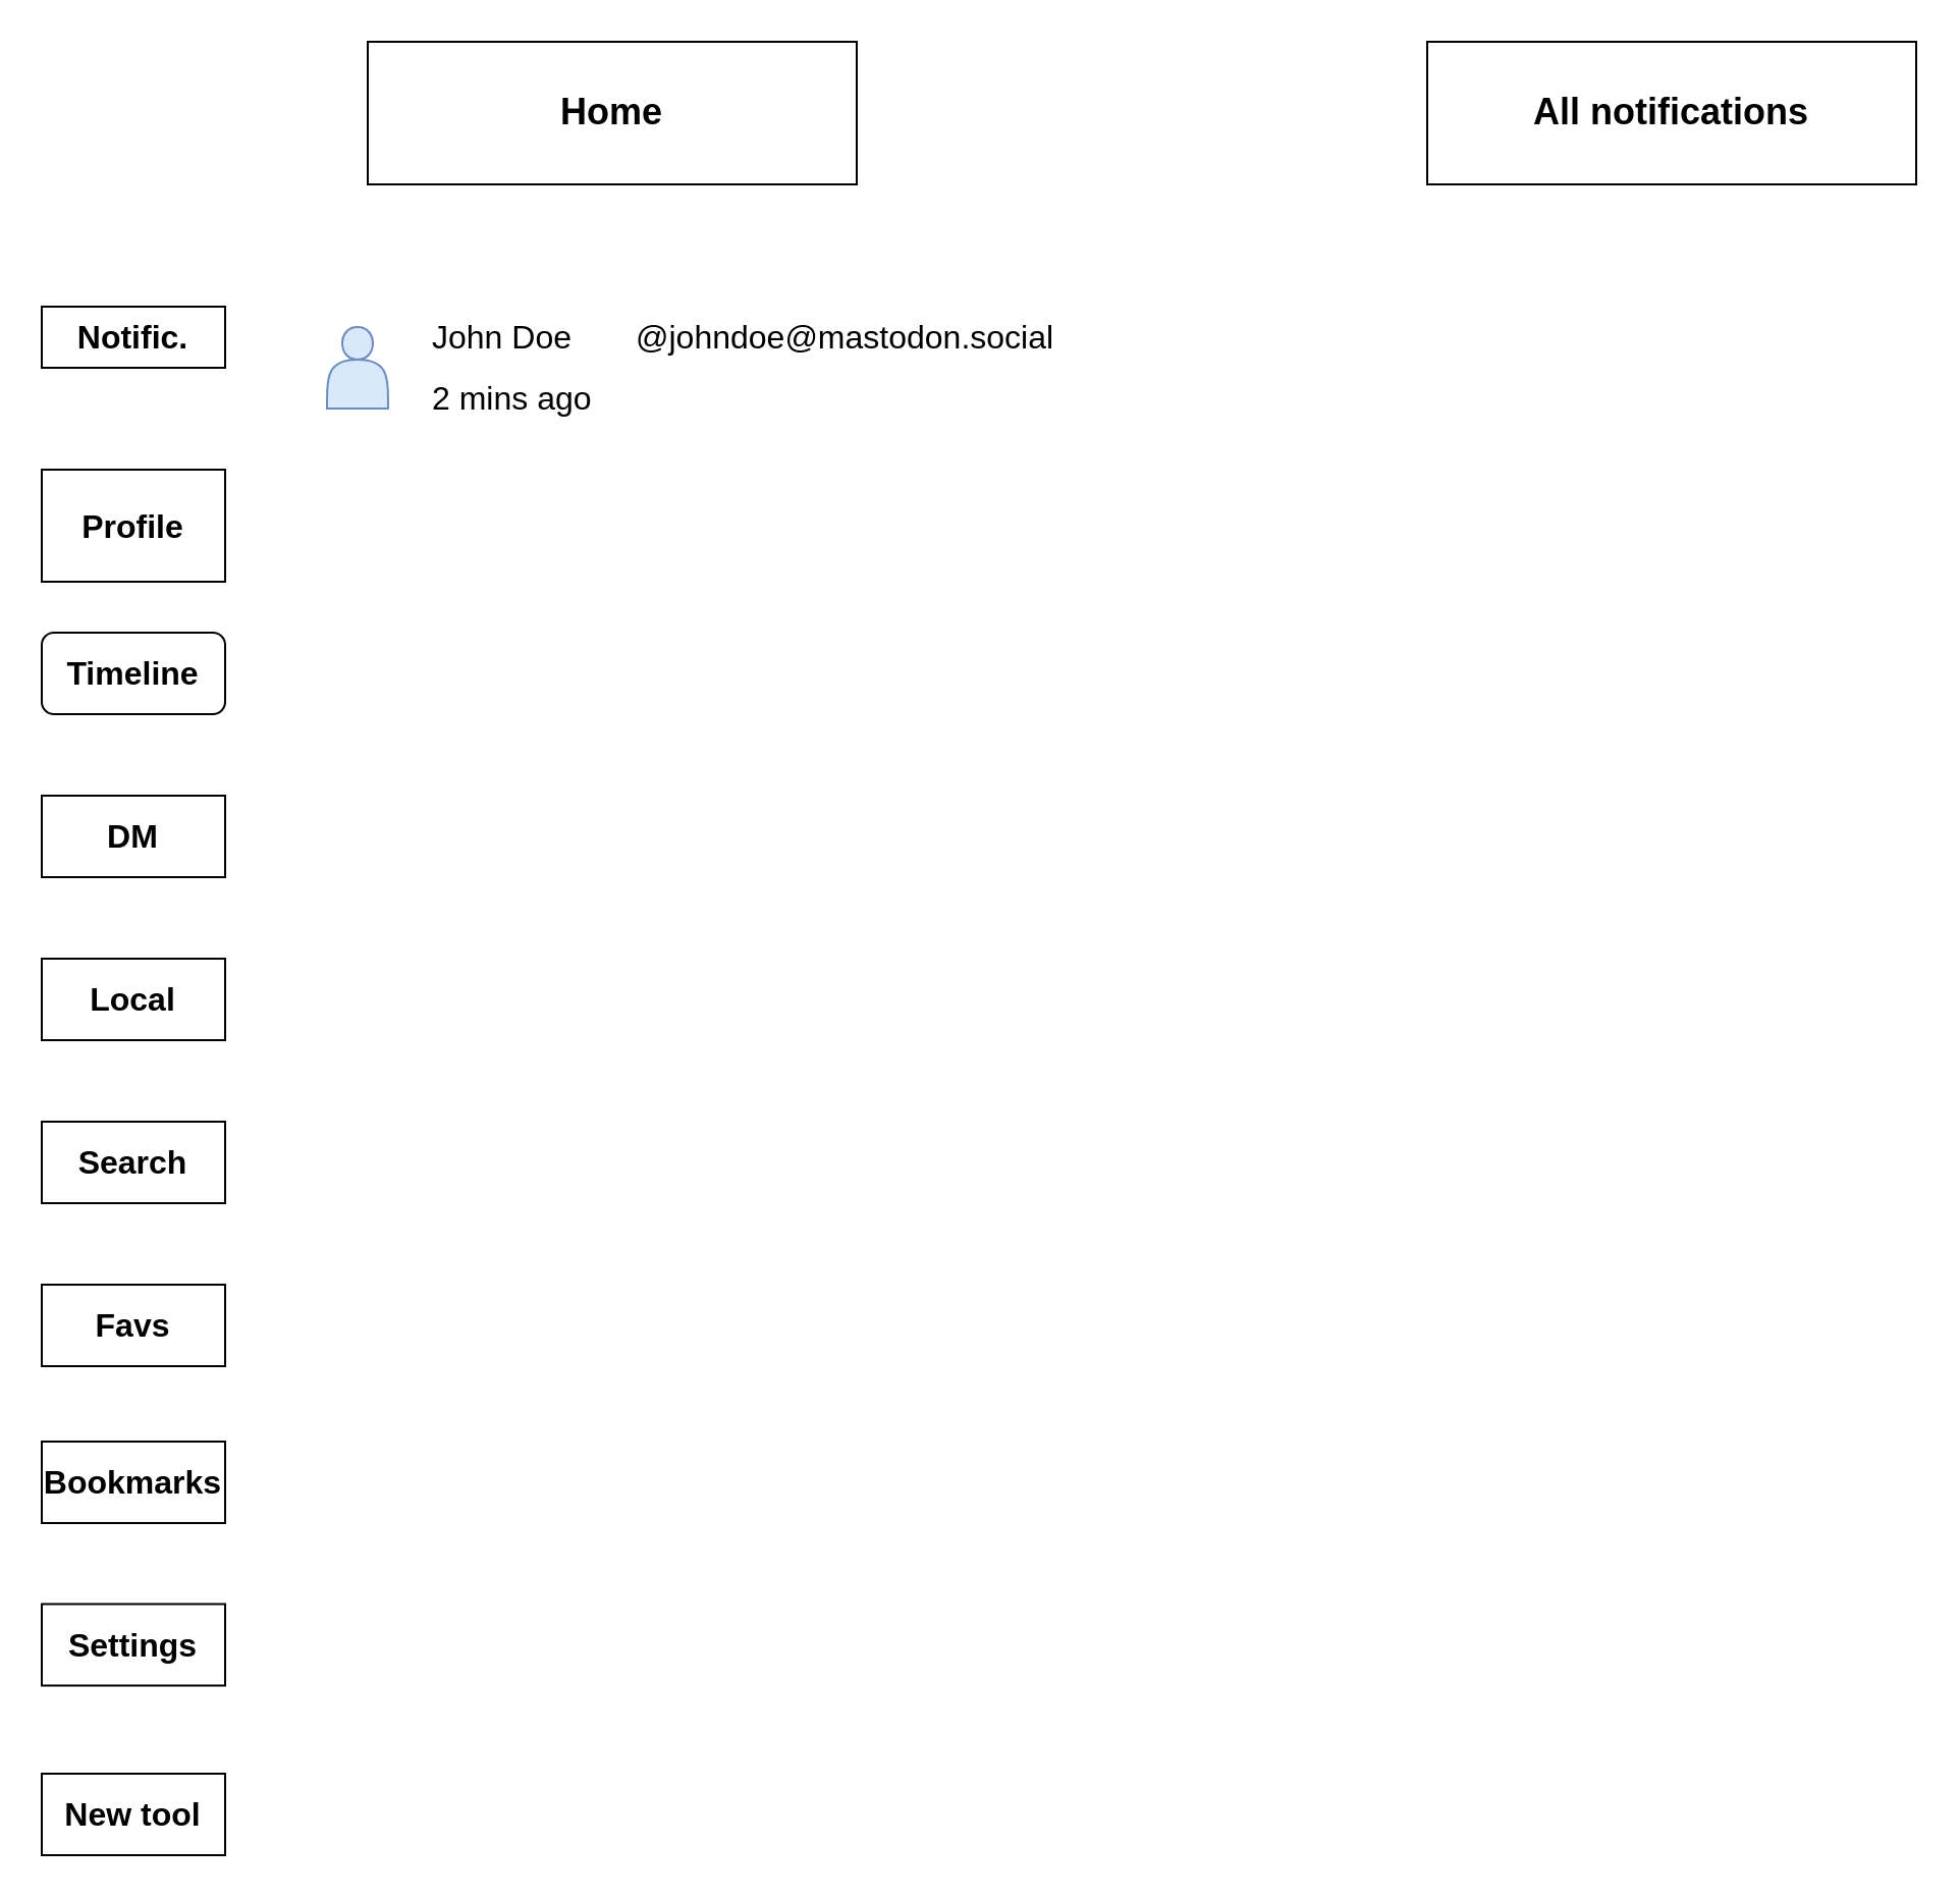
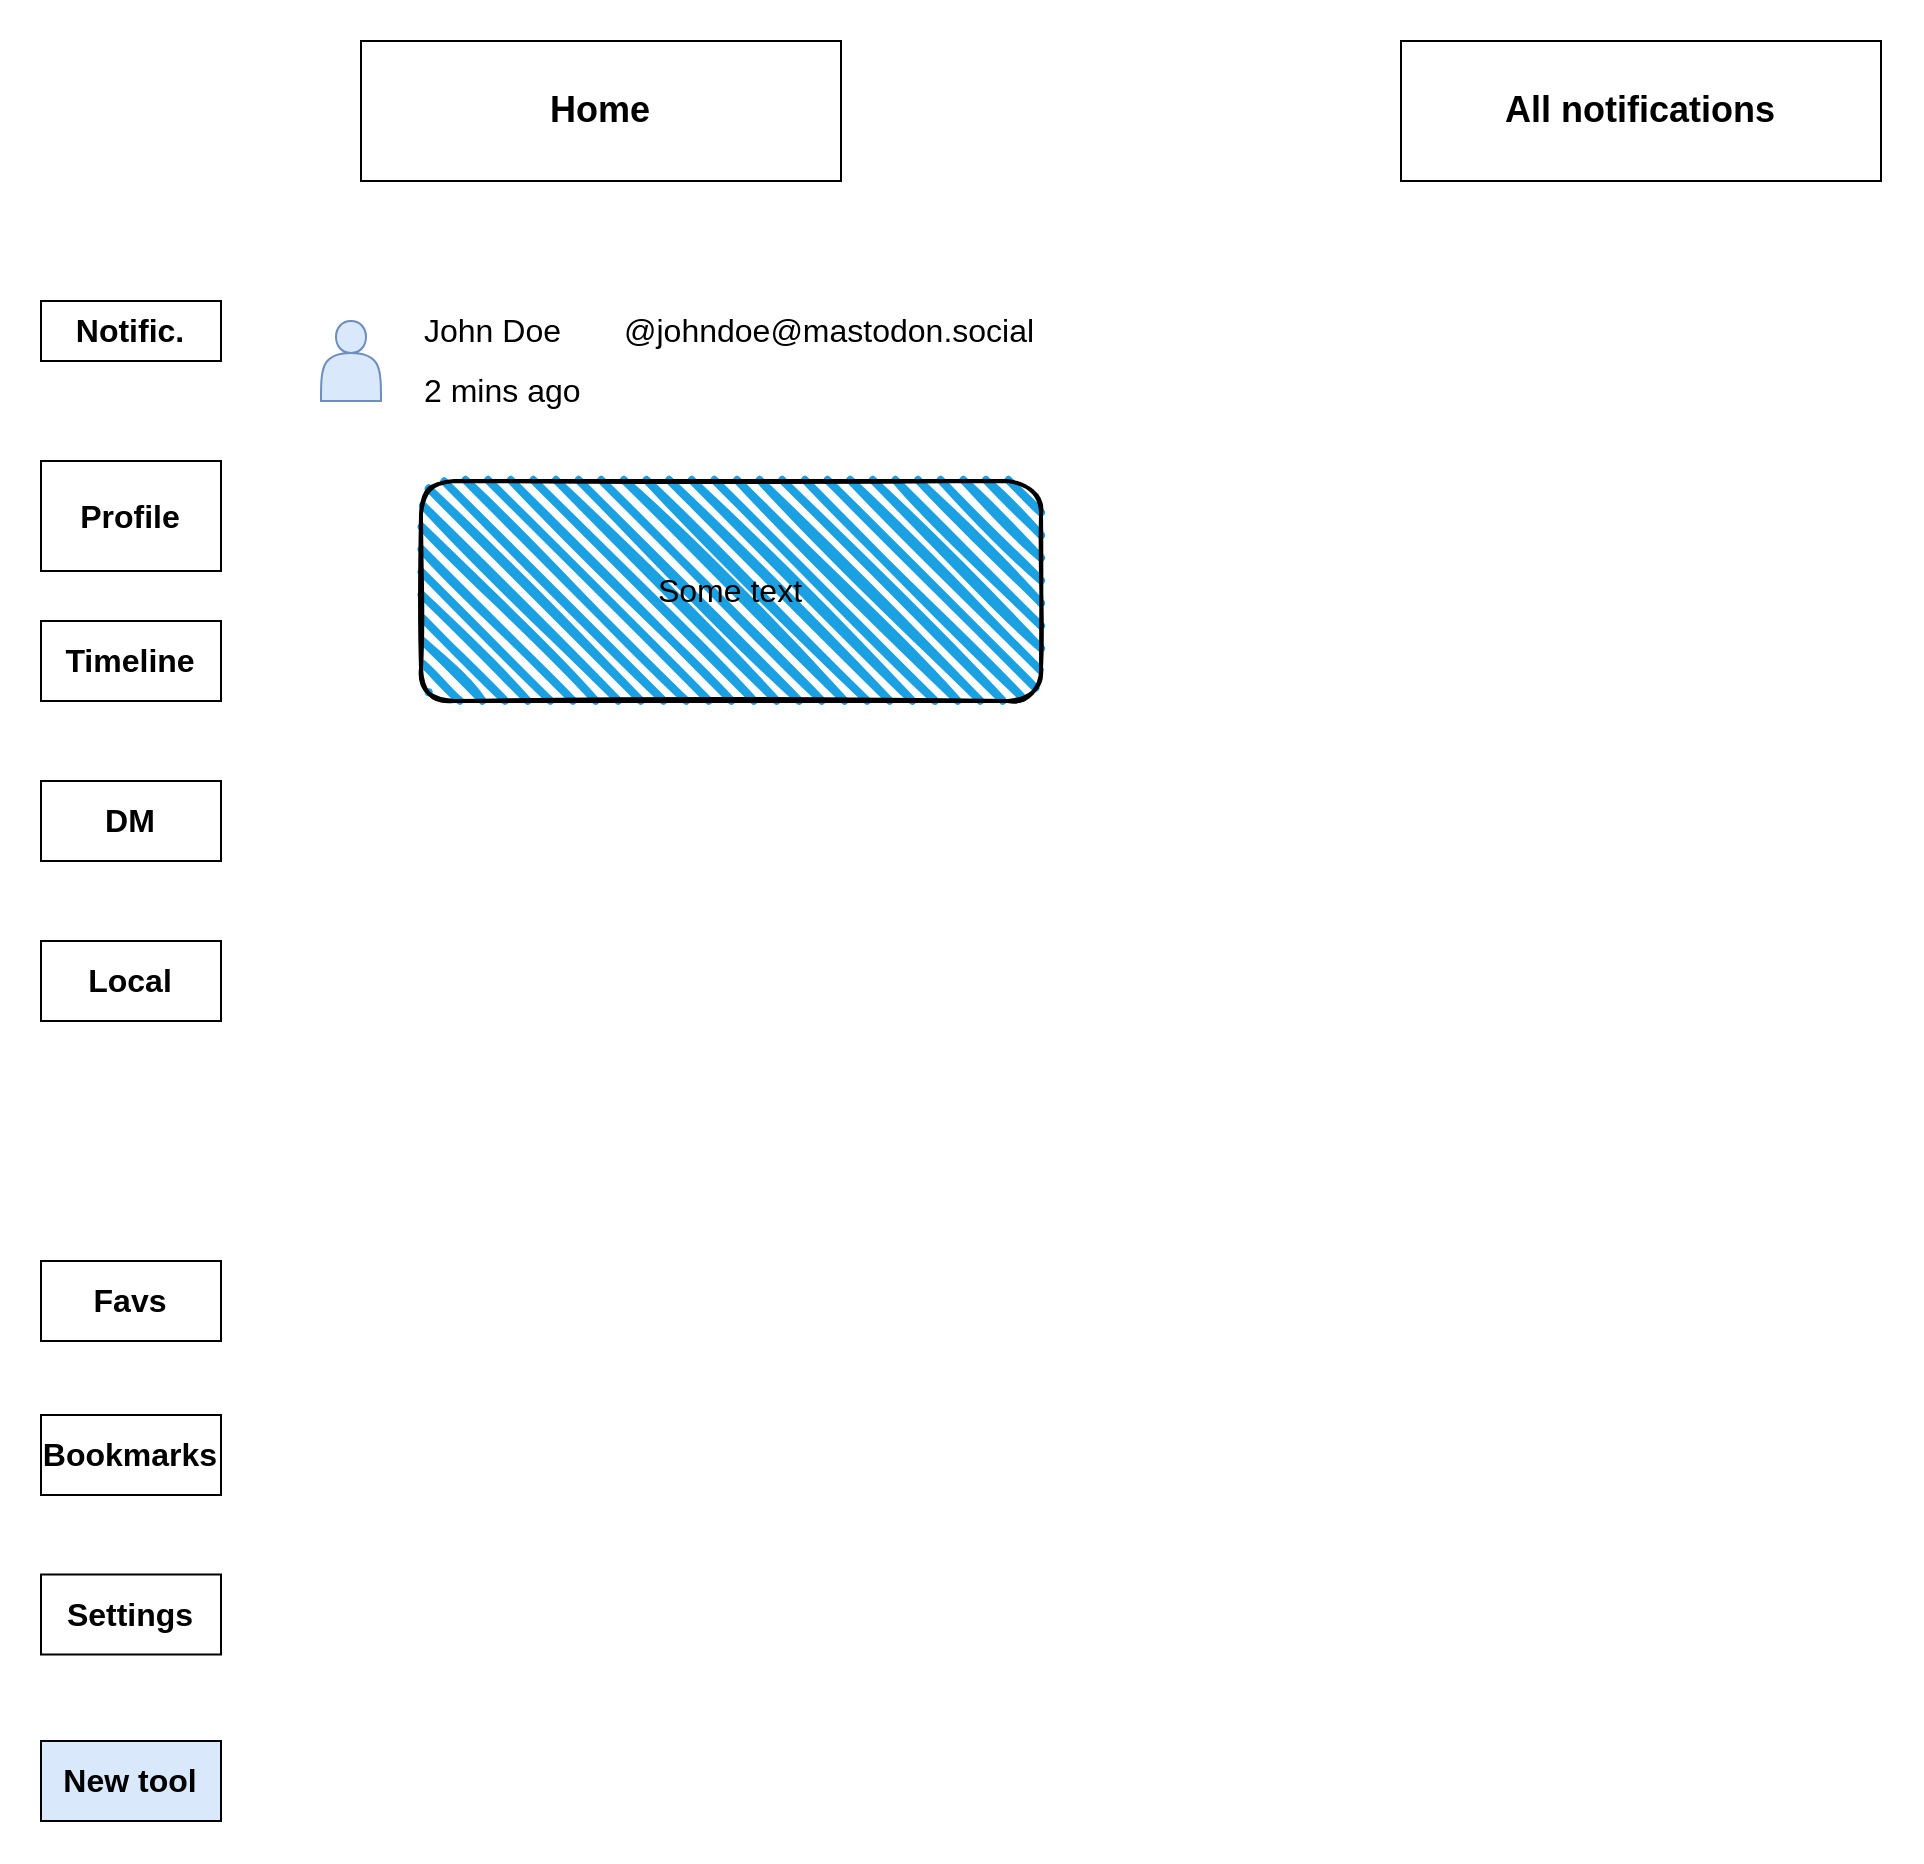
+ <mxCell id="17" value="Some text" style="rounded=1;whiteSpace=wrap;html=1;strokeWidth=2;fillWeight=4;hachureGap=8;hachureAngle=45;fillColor=#1ba1e2;sketch=1;fontSize=16;fontColor=#000000;" vertex="1" parent="1"><mxGeometry x="210" y="240" width="310" height="110" as="geometry" /></mxCell>
- <mxCell id="7" value="Timeline" style="whiteSpace=wrap;html=1;fontSize=16;fontStyle=1;rounded=1;" vertex="1" parent="1"><mxGeometry x="20" y="310" width="90" height="40" as="geometry" /></mxCell>
+ <mxCell id="7" value="Timeline" style="rounded=0;whiteSpace=wrap;html=1;fontSize=16;fontStyle=1" vertex="1" parent="1"><mxGeometry x="20" y="310" width="90" height="40" as="geometry" /></mxCell>
- <mxCell id="9" value="Search" style="rounded=0;whiteSpace=wrap;html=1;fontSize=16;fontStyle=1" vertex="1" parent="1"><mxGeometry x="20" y="550" width="90" height="40" as="geometry" /></mxCell>
- <mxCell id="11" value="New tool" style="rounded=0;whiteSpace=wrap;html=1;fontSize=16;fontStyle=1" vertex="1" parent="1"><mxGeometry x="20" y="870" width="90" height="40" as="geometry" /></mxCell>
+ <mxCell id="11" value="New tool" style="rounded=0;whiteSpace=wrap;html=1;fontSize=16;fontStyle=1;fillColor=#dae8fc;" vertex="1" parent="1"><mxGeometry x="20" y="870" width="90" height="40" as="geometry" /></mxCell>
